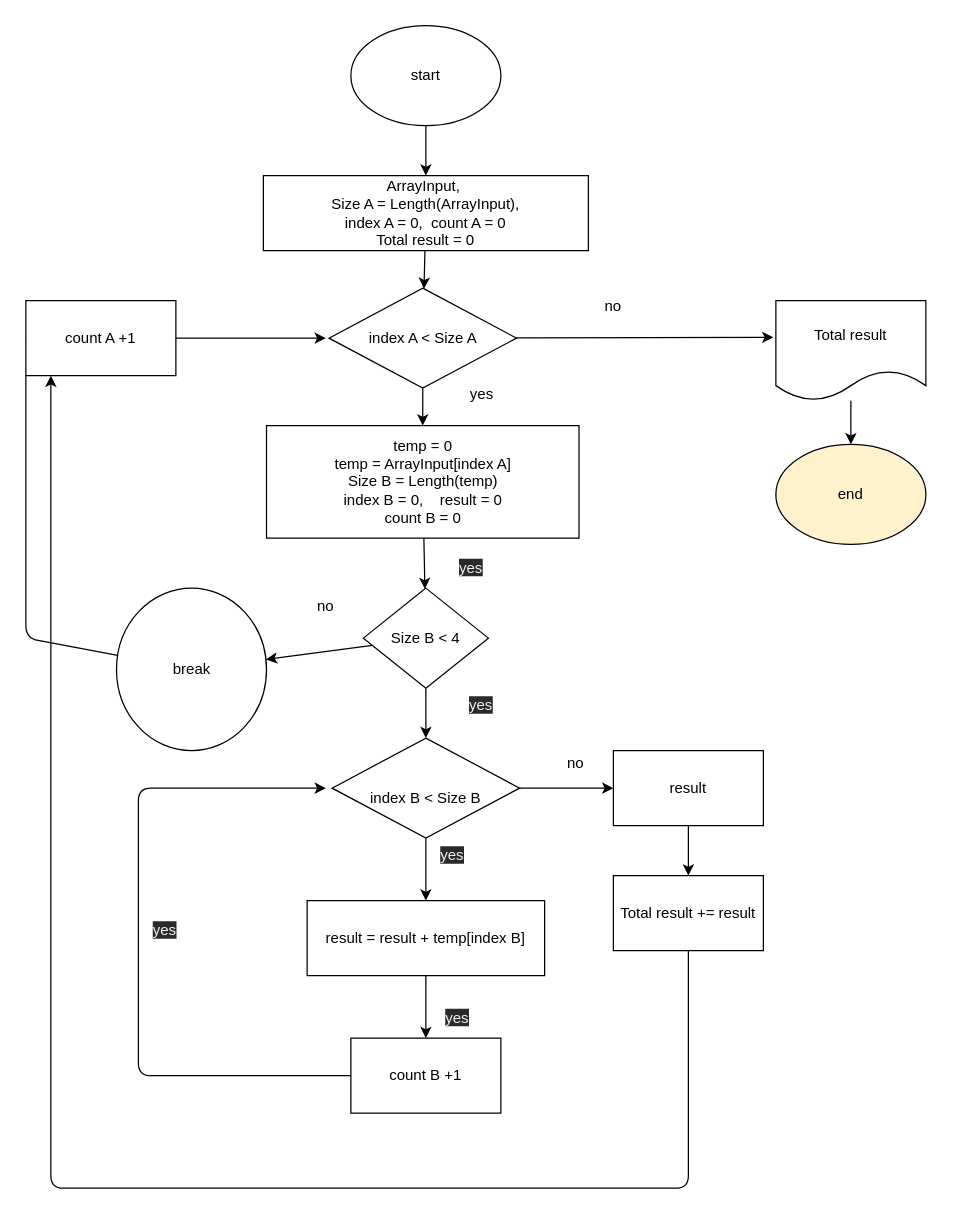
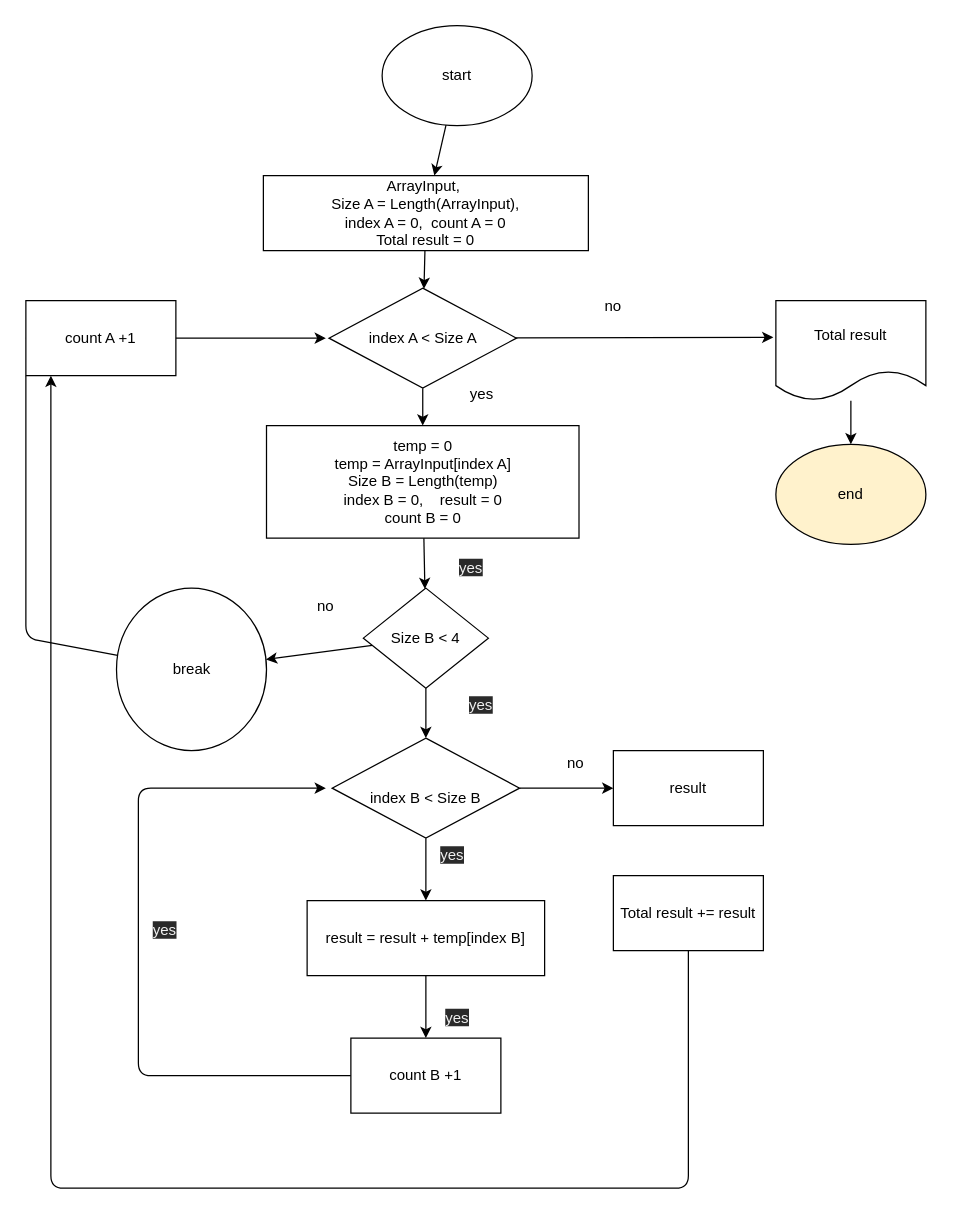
- <mxCell id="3" value="start" style="ellipse;whiteSpace=wrap;html=1;" vertex="1" parent="1"><mxGeometry x="280" y="20" width="120" height="80" as="geometry" /></mxCell>
+ <mxCell id="3" value="start" style="ellipse;whiteSpace=wrap;html=1;" vertex="1" parent="1"><mxGeometry x="305" y="20" width="120" height="80" as="geometry" /></mxCell>
- <mxCell id="21" style="edgeStyle=none;html=1;entryX=0.5;entryY=0;entryDx=0;entryDy=0;" edge="1" parent="1" source="22" target="40"><mxGeometry relative="1" as="geometry" /></mxCell>
